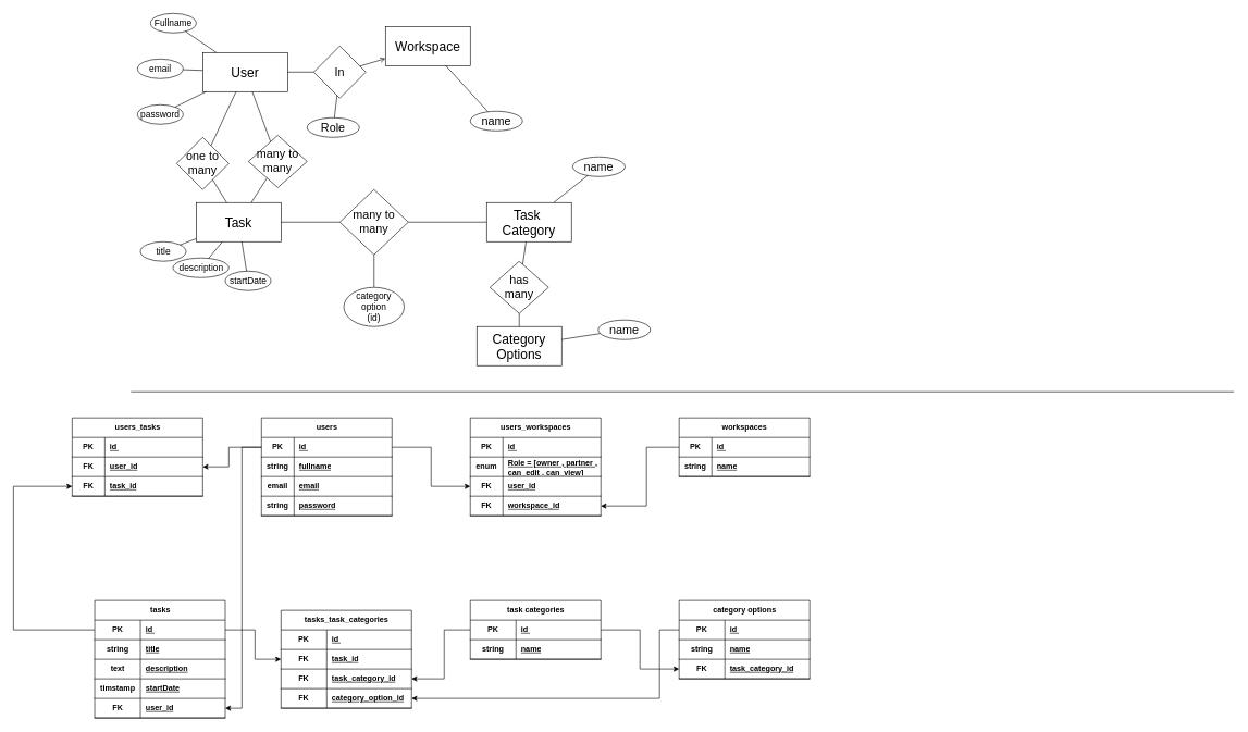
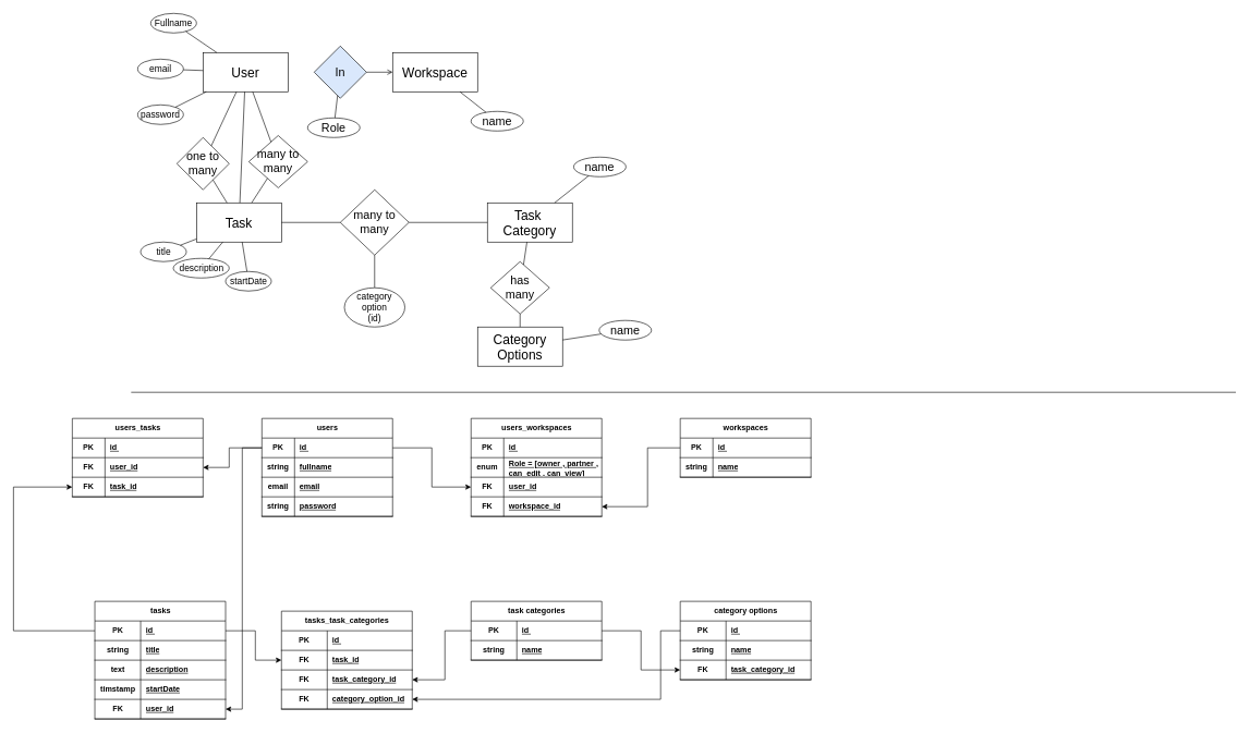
- <mxCell id="3" value="&lt;font style=&quot;font-size: 20px;&quot;&gt;Workspace&lt;/font&gt;" style="rounded=0;whiteSpace=wrap;html=1;" parent="1" vertex="1"><mxGeometry x="590" y="40" width="130" height="60" as="geometry" /></mxCell>
+ <mxCell id="3" value="&lt;font style=&quot;font-size: 20px;&quot;&gt;Workspace&lt;/font&gt;" style="rounded=0;whiteSpace=wrap;html=1;" parent="1" vertex="1"><mxGeometry x="600" y="80" width="130" height="60" as="geometry" /></mxCell>
- <mxCell id="8" value="" style="endArrow=none;html=1;rounded=0;" parent="1" source="2" target="7" edge="1"><mxGeometry width="50" height="50" relative="1" as="geometry"><mxPoint x="460" y="230" as="sourcePoint" /><mxPoint x="510" y="180" as="targetPoint" /></mxGeometry></mxCell>
+ <mxCell id="8" value="" style="endArrow=none;html=1;rounded=0;" parent="1" source="2" target="4" edge="1"><mxGeometry width="50" height="50" relative="1" as="geometry"><mxPoint x="460" y="230" as="sourcePoint" /><mxPoint x="510" y="180" as="targetPoint" /></mxGeometry></mxCell>
- <mxCell id="7" value="&lt;font style=&quot;font-size: 18px;&quot;&gt;In&lt;/font&gt;" style="rhombus;whiteSpace=wrap;html=1;" parent="1" vertex="1"><mxGeometry x="480" y="70" width="80" height="80" as="geometry" /></mxCell>
+ <mxCell id="7" value="&lt;font style=&quot;font-size: 18px;&quot;&gt;In&lt;/font&gt;" style="rhombus;whiteSpace=wrap;html=1;fillColor=#dae8fc;" parent="1" vertex="1"><mxGeometry x="480" y="70" width="80" height="80" as="geometry" /></mxCell>
